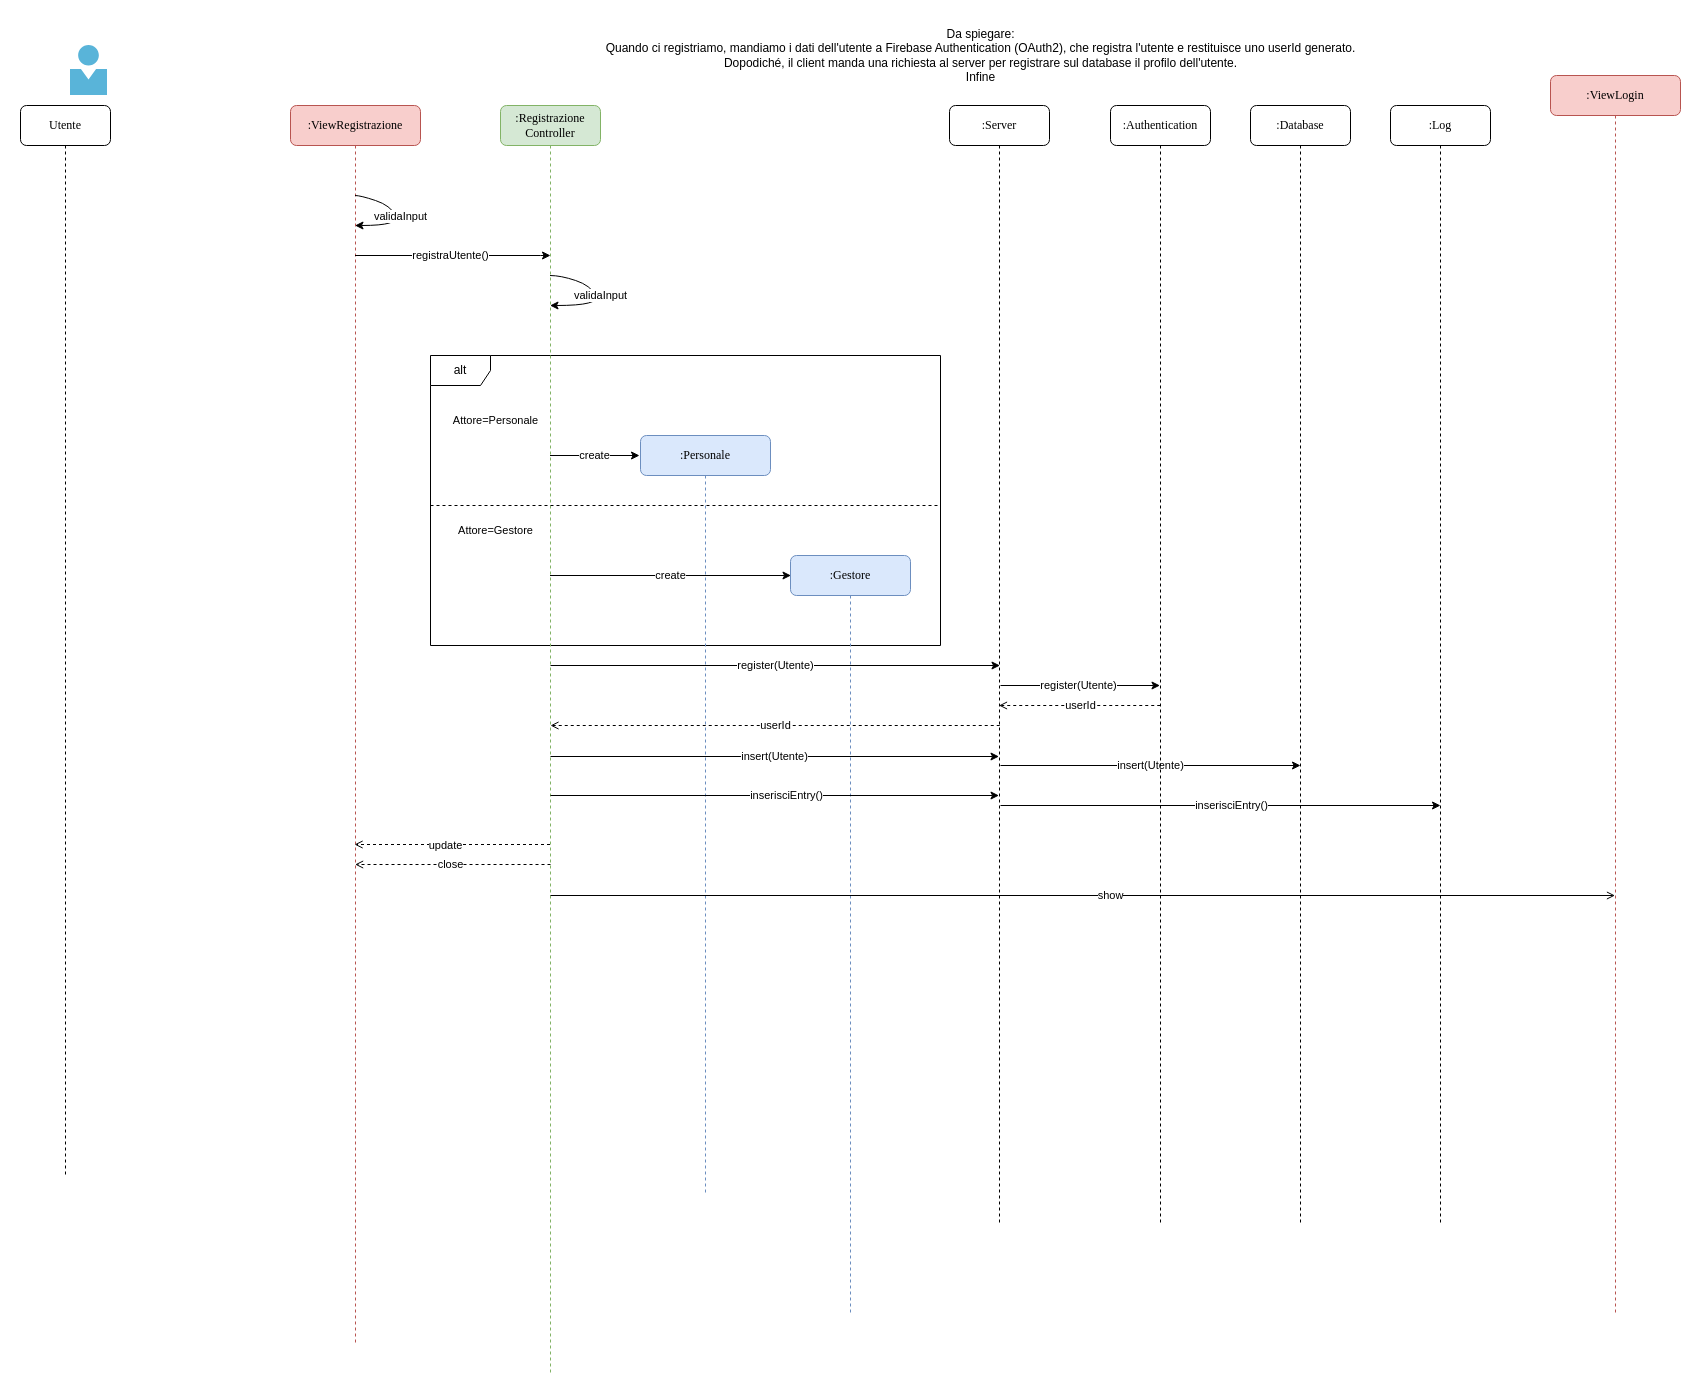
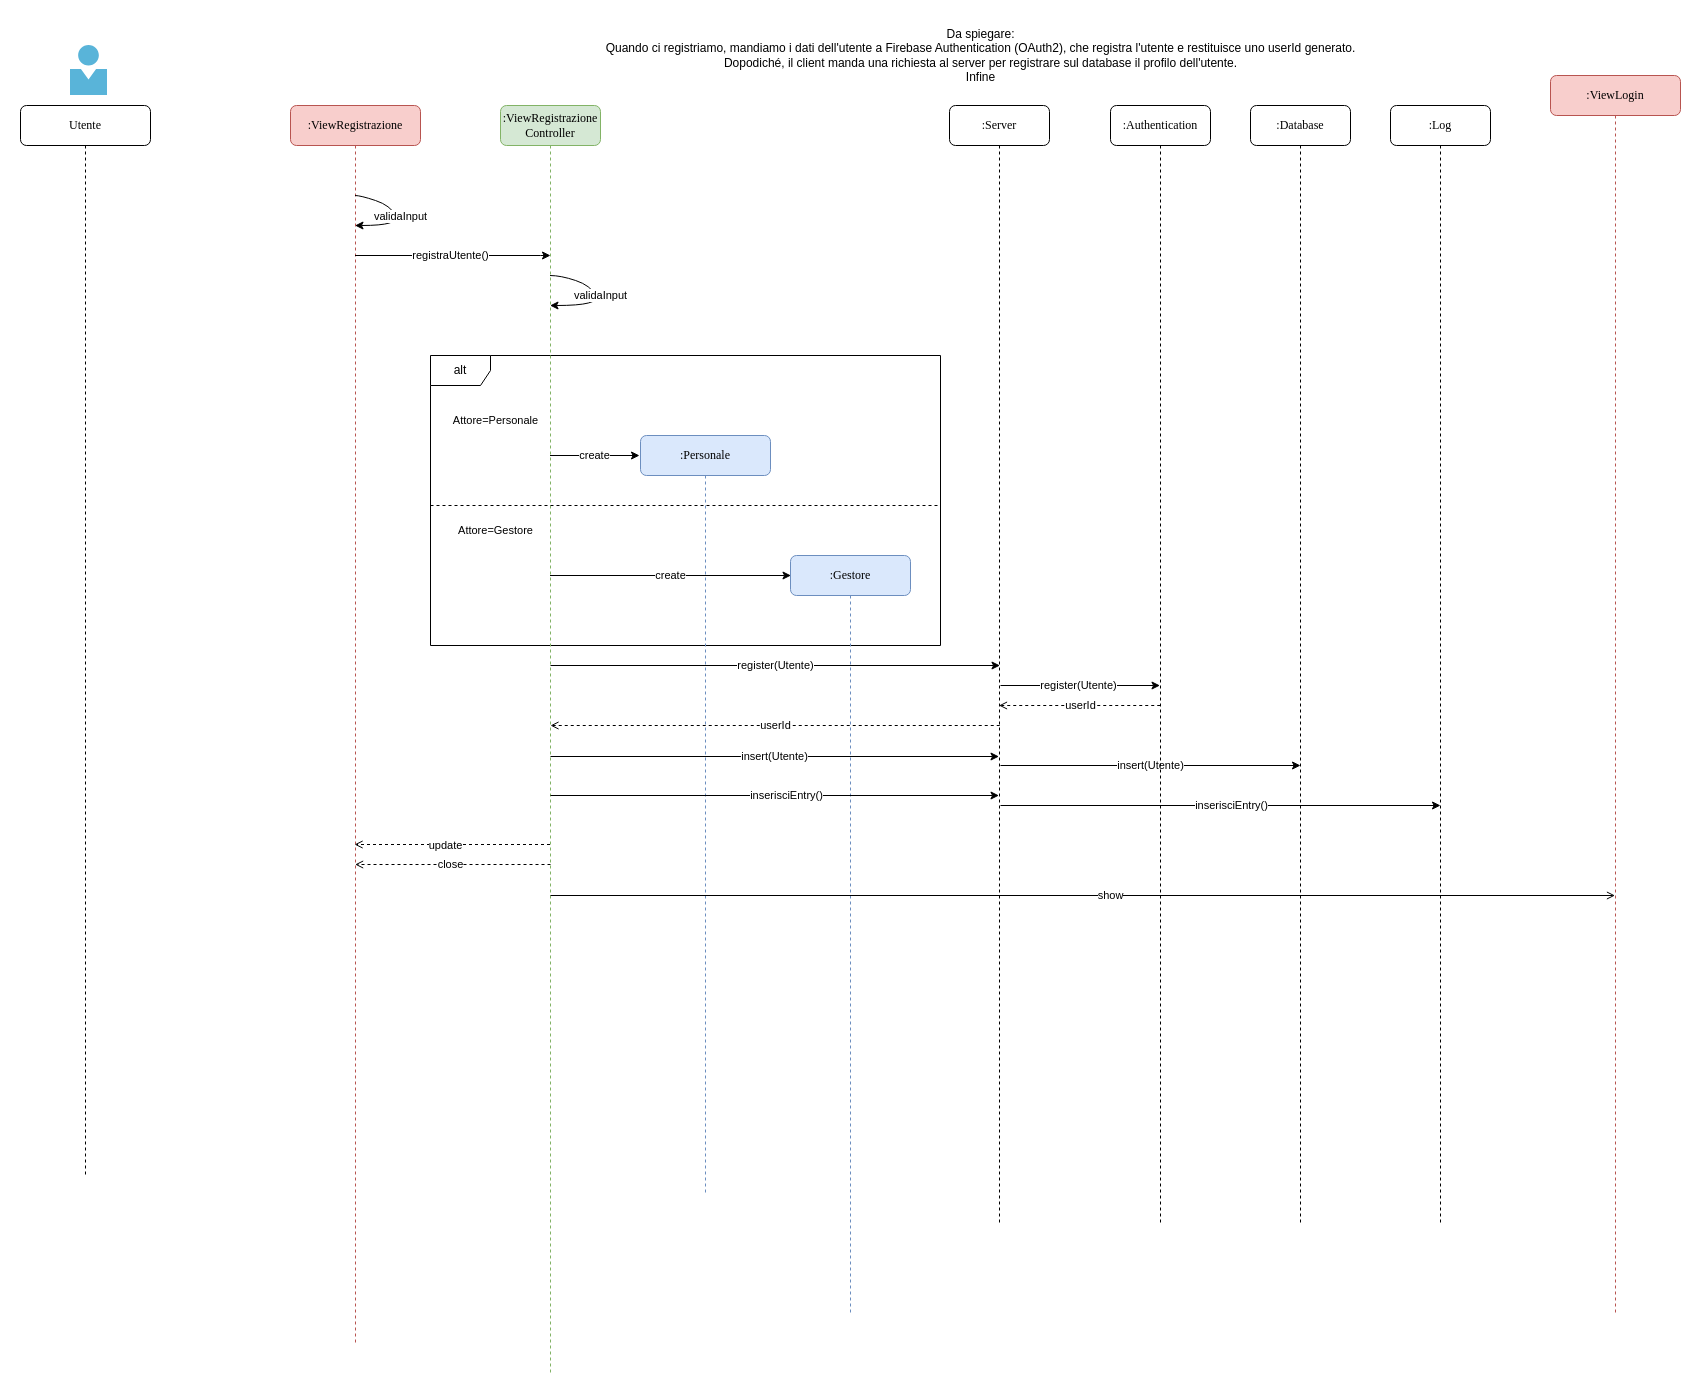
- <mxCell id="3" value=":Registrazione&lt;br&gt;Controller" style="shape=umlLifeline;perimeter=lifelinePerimeter;whiteSpace=wrap;html=1;container=1;collapsible=0;recursiveResize=0;outlineConnect=0;rounded=1;shadow=0;comic=0;labelBackgroundColor=none;strokeWidth=1;fontFamily=Verdana;fontSize=12;align=center;fillColor=#d5e8d4;strokeColor=#82b366;" parent="1" vertex="1"><mxGeometry x="500" y="105" width="100" height="1270" as="geometry" /></mxCell>
+ <mxCell id="3" value=":ViewRegistrazione&lt;br&gt;Controller" style="shape=umlLifeline;perimeter=lifelinePerimeter;whiteSpace=wrap;html=1;container=1;collapsible=0;recursiveResize=0;outlineConnect=0;rounded=1;shadow=0;comic=0;labelBackgroundColor=none;strokeWidth=1;fontFamily=Verdana;fontSize=12;align=center;fillColor=#d5e8d4;strokeColor=#82b366;" parent="1" vertex="1"><mxGeometry x="500" y="105" width="100" height="1270" as="geometry" /></mxCell>
- <mxCell id="7" value="Utente" style="shape=umlLifeline;perimeter=lifelinePerimeter;whiteSpace=wrap;html=1;container=1;collapsible=0;recursiveResize=0;outlineConnect=0;rounded=1;shadow=0;comic=0;labelBackgroundColor=none;strokeWidth=1;fontFamily=Verdana;fontSize=12;align=center;size=40;" parent="1" vertex="1"><mxGeometry x="20" y="105" width="90" height="1070" as="geometry" /></mxCell>
+ <mxCell id="7" value="Utente" style="shape=umlLifeline;perimeter=lifelinePerimeter;whiteSpace=wrap;html=1;container=1;collapsible=0;recursiveResize=0;outlineConnect=0;rounded=1;shadow=0;comic=0;labelBackgroundColor=none;strokeWidth=1;fontFamily=Verdana;fontSize=12;align=center;size=40;" parent="1" vertex="1"><mxGeometry x="20" y="105" width="130" height="1070" as="geometry" /></mxCell>
